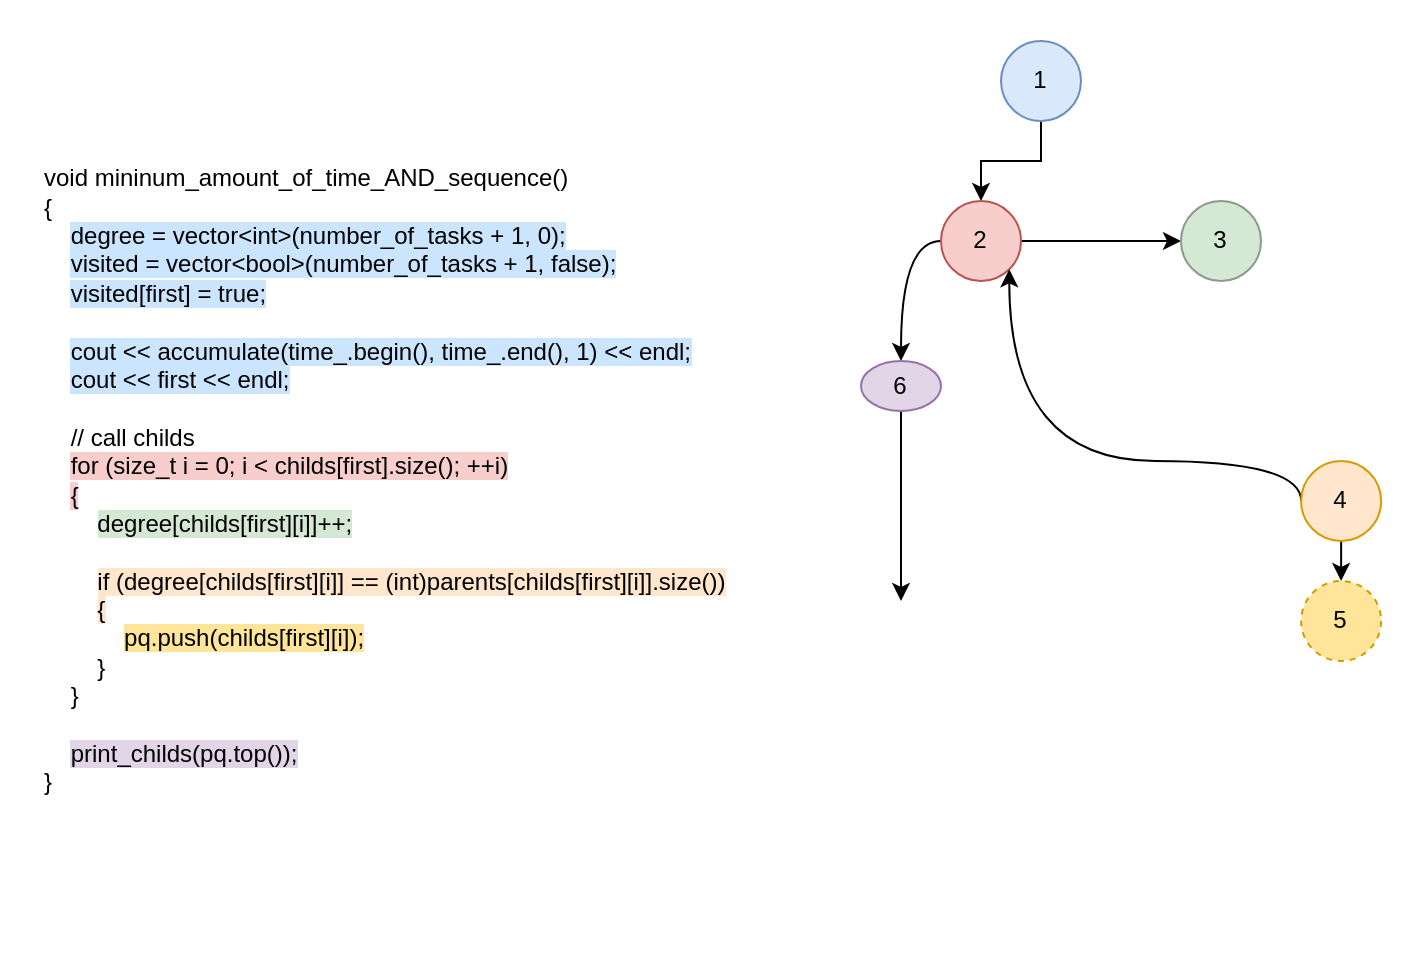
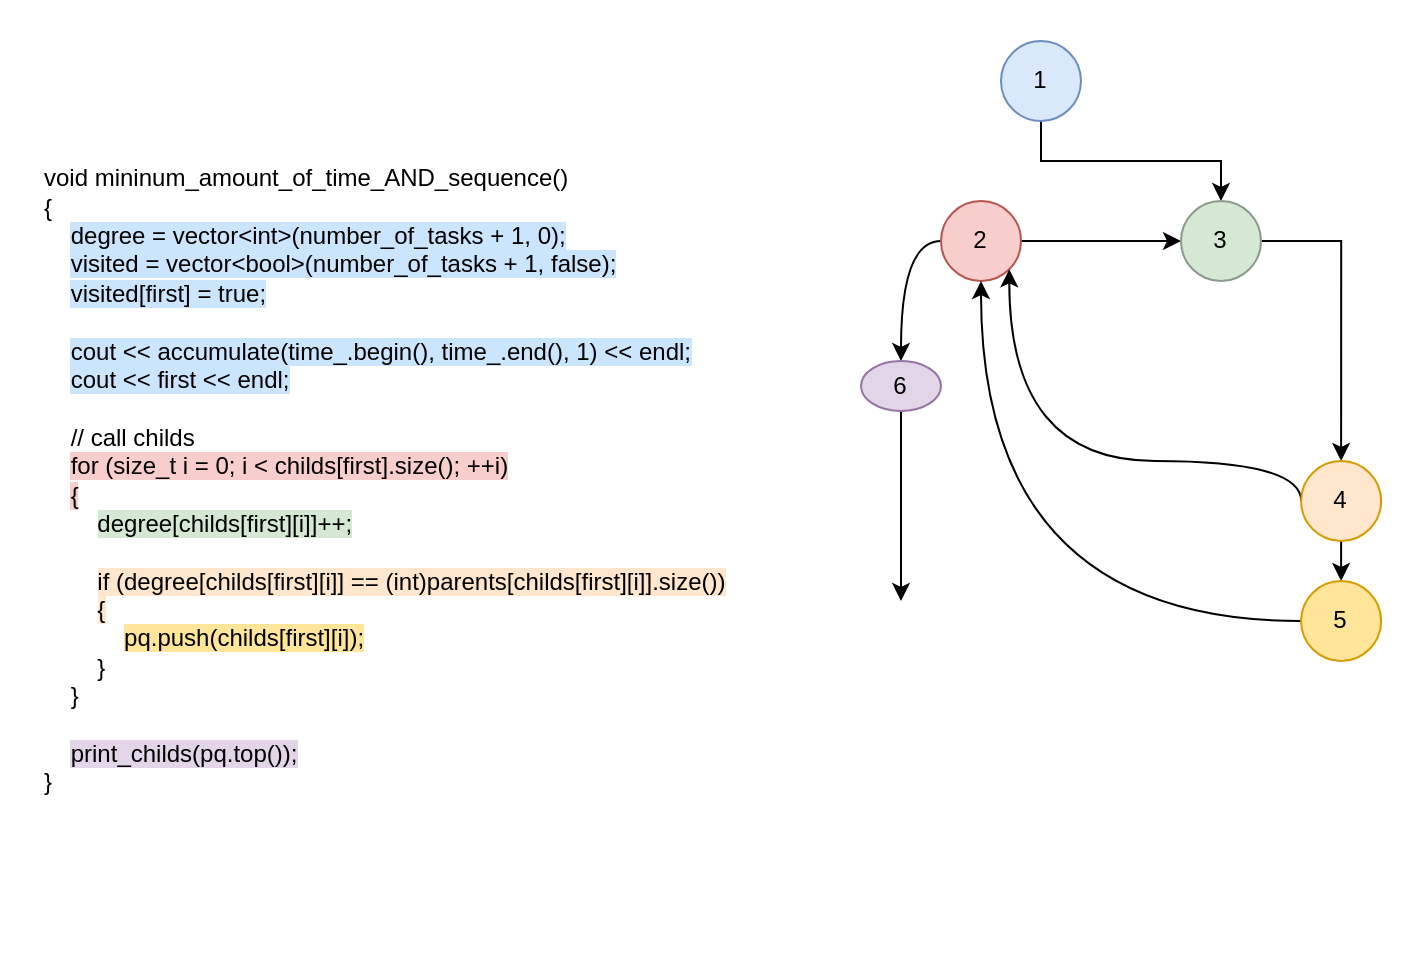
- <mxCell id="2" style="edgeStyle=orthogonalEdgeStyle;rounded=0;orthogonalLoop=1;jettySize=auto;html=1;exitX=0.5;exitY=1;exitDx=0;exitDy=0;entryX=0.5;entryY=0;entryDx=0;entryDy=0;" parent="1" source="3" target="7" edge="1"><mxGeometry relative="1" as="geometry" /></mxCell>
+ <mxCell id="2" style="edgeStyle=orthogonalEdgeStyle;rounded=0;orthogonalLoop=1;jettySize=auto;html=1;exitX=0.5;exitY=1;exitDx=0;exitDy=0;" parent="1" source="3" target="9" edge="1"><mxGeometry relative="1" as="geometry" /></mxCell>
+ <mxCell id="8" style="edgeStyle=orthogonalEdgeStyle;rounded=0;orthogonalLoop=1;jettySize=auto;html=1;exitX=1;exitY=0.5;exitDx=0;exitDy=0;entryX=0.5;entryY=0;entryDx=0;entryDy=0;" parent="1" source="9" target="12" edge="1"><mxGeometry relative="1" as="geometry"><Array as="points"><mxPoint x="670" y="120" /></Array></mxGeometry></mxCell>
+ <mxCell id="15" style="edgeStyle=orthogonalEdgeStyle;orthogonalLoop=1;jettySize=auto;html=1;entryX=0.5;entryY=1;entryDx=0;entryDy=0;curved=1;" edge="1" parent="1" source="16" target="7"><mxGeometry relative="1" as="geometry" /></mxCell>
- <mxCell id="16" value="5" style="ellipse;whiteSpace=wrap;html=1;aspect=fixed;fillColor=#FFE599;strokeColor=#d79b00;dashed=1;" vertex="1" parent="1"><mxGeometry x="650.06" y="290" width="40" height="40" as="geometry" /></mxCell>
+ <mxCell id="16" value="5" style="ellipse;whiteSpace=wrap;html=1;aspect=fixed;fillColor=#FFE599;strokeColor=#d79b00;" vertex="1" parent="1"><mxGeometry x="650.06" y="290" width="40" height="40" as="geometry" /></mxCell>
